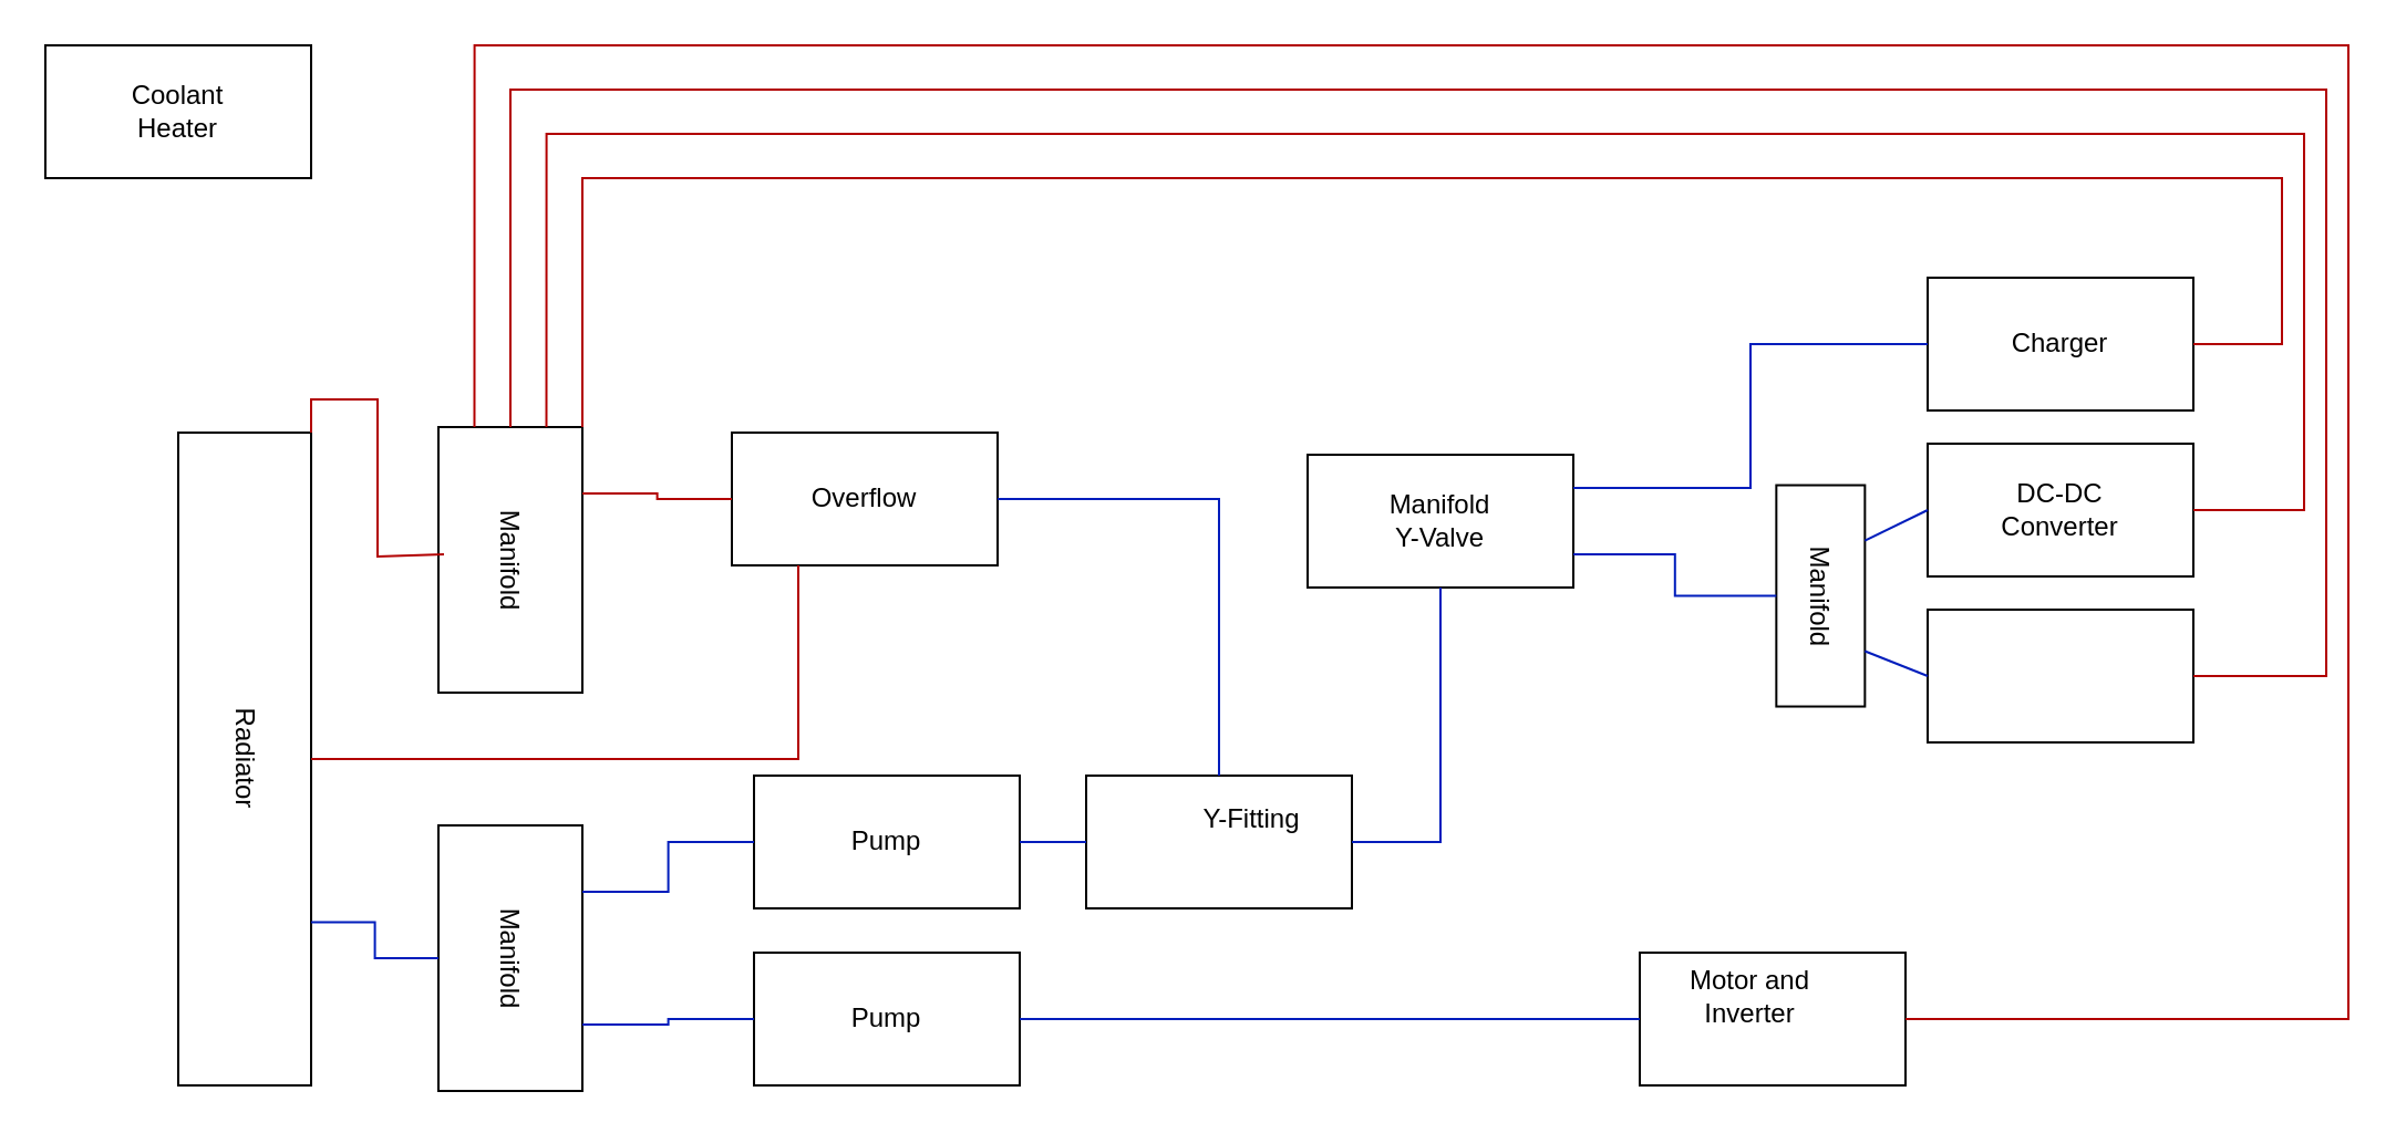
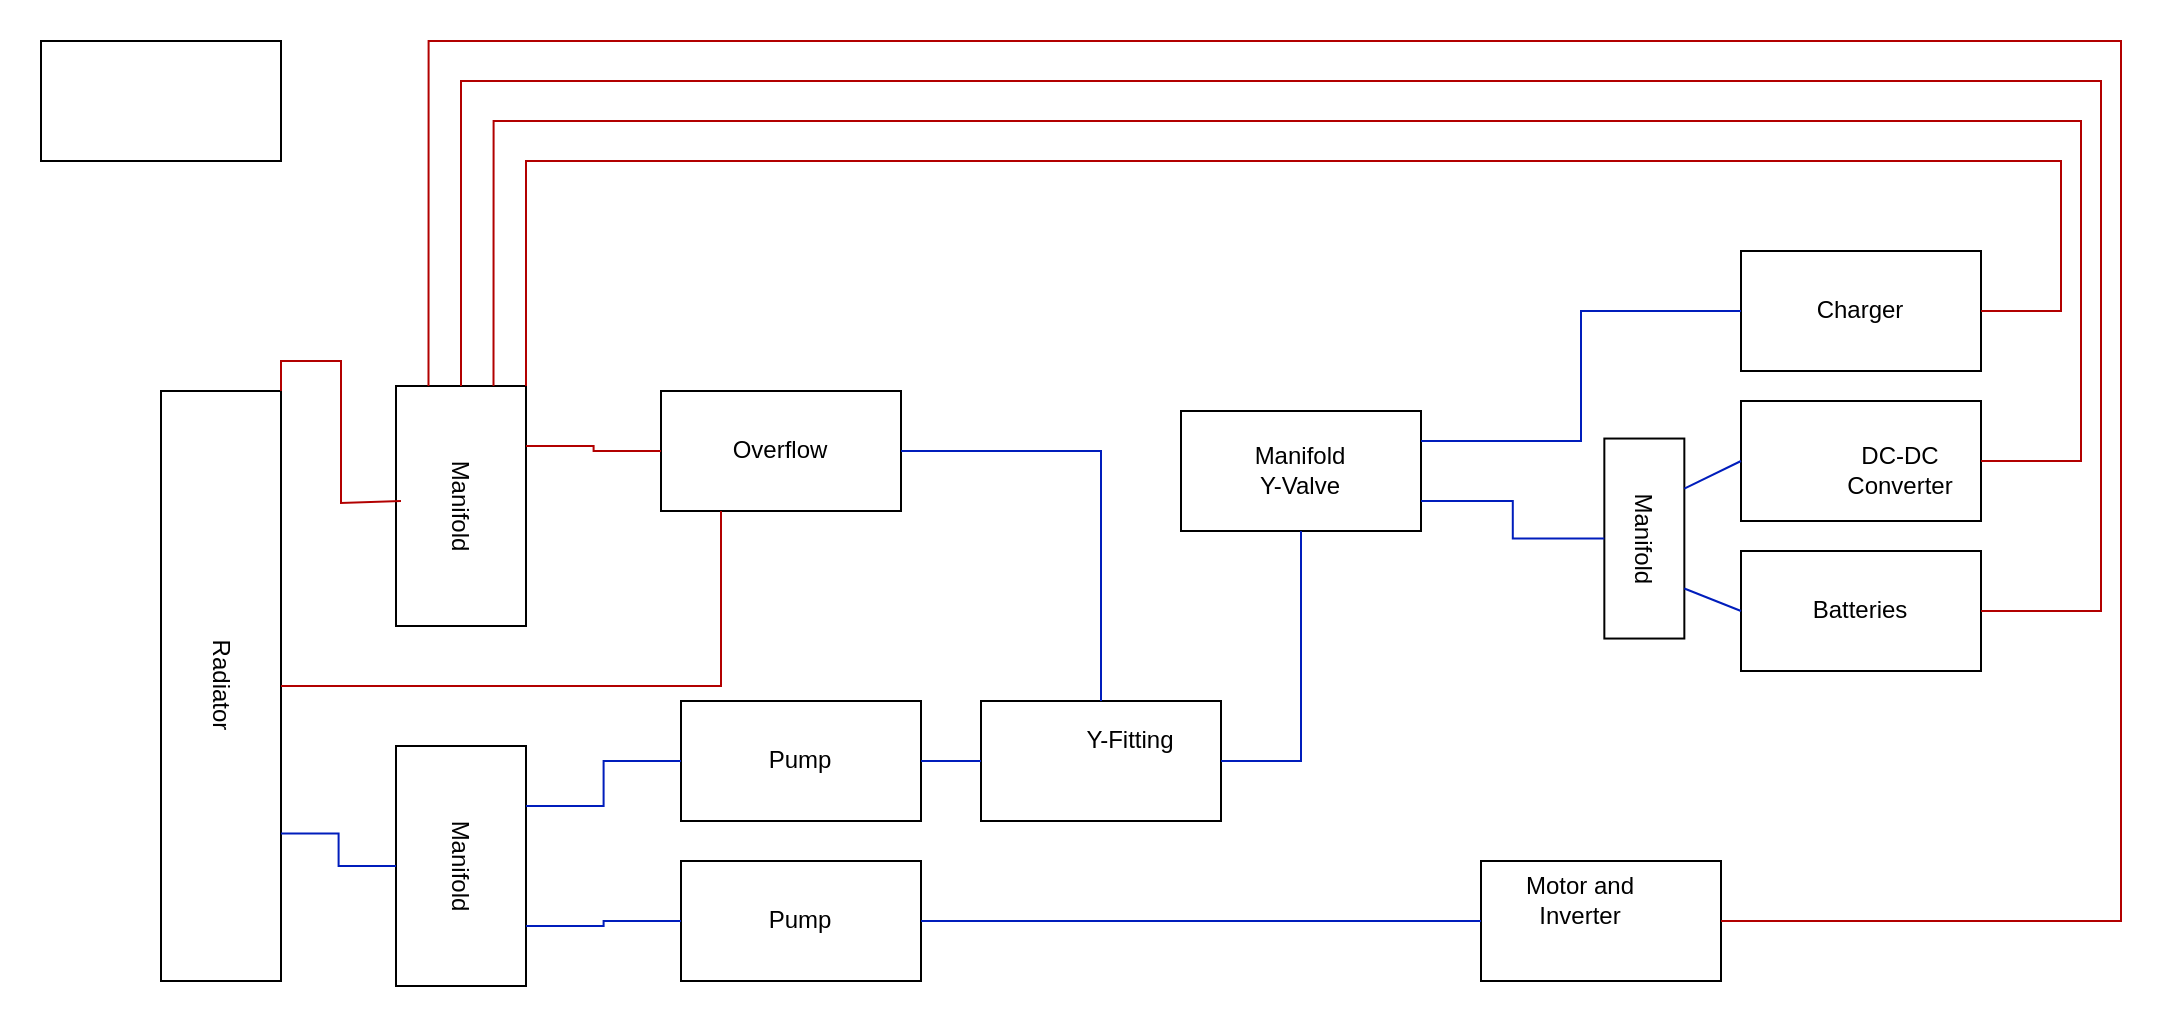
- <mxCell id="34" value="Coolant Heater" style="text;html=1;align=center;verticalAlign=middle;whiteSpace=wrap;rounded=0;" vertex="1" parent="32"><mxGeometry x="30" y="15" width="60" height="30" as="geometry" /></mxCell>
- <mxCell id="28" value="DC-DC Converter" style="text;html=1;align=center;verticalAlign=middle;whiteSpace=wrap;rounded=0;" vertex="1" parent="26"><mxGeometry x="30" y="15" width="60" height="30" as="geometry" /></mxCell>
+ <mxCell id="28" value="DC-DC Converter" style="text;html=1;align=center;verticalAlign=middle;whiteSpace=wrap;rounded=0;" vertex="1" parent="26"><mxGeometry x="50" y="20" width="60" height="30" as="geometry" /></mxCell>
+ <mxCell id="22" value="Batteries" style="text;html=1;align=center;verticalAlign=middle;whiteSpace=wrap;rounded=0;" vertex="1" parent="20"><mxGeometry x="30" y="15" width="60" height="30" as="geometry" /></mxCell>
